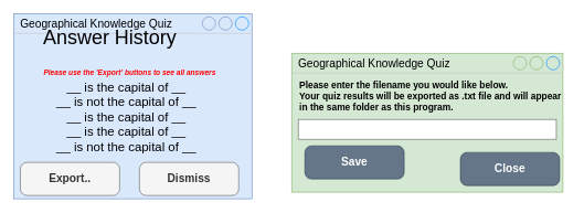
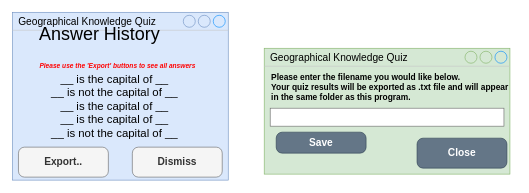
- <mxCell id="10" value="Save" style="strokeWidth=1;shadow=0;dashed=0;align=center;html=1;shape=mxgraph.mockup.buttons.button;strokeColor=#314354;fontColor=#ffffff;mainText=;buttonStyle=round;fontSize=17;fontStyle=1;fillColor=#647687;whiteSpace=wrap;" parent="1" vertex="1"><mxGeometry x="460" y="220" width="150" height="50" as="geometry" /></mxCell>
+ <mxCell id="10" value="Save" style="strokeWidth=1;shadow=0;dashed=0;align=center;html=1;shape=mxgraph.mockup.buttons.button;strokeColor=#314354;fontColor=#ffffff;mainText=;buttonStyle=round;fontSize=17;fontStyle=1;fillColor=#647687;whiteSpace=wrap;" parent="1" vertex="1"><mxGeometry x="460" y="220" width="150" height="35" as="geometry" /></mxCell>
- <mxCell id="7" value="Dismiss" style="strokeWidth=1;shadow=0;dashed=0;align=center;html=1;shape=mxgraph.mockup.buttons.button;mainText=;buttonStyle=round;fontSize=17;fontStyle=1;whiteSpace=wrap;fillColor=#f5f5f5;strokeColor=#666666;fontColor=#333333;" parent="1" vertex="1"><mxGeometry x="210" y="245" width="150" height="50" as="geometry" /></mxCell>
+ <mxCell id="7" value="Dismiss" style="strokeWidth=1;shadow=0;dashed=0;align=center;html=1;shape=mxgraph.mockup.buttons.button;mainText=;buttonStyle=round;fontSize=17;fontStyle=1;whiteSpace=wrap;fillColor=#f5f5f5;strokeColor=#666666;fontColor=#333333;" parent="1" vertex="1"><mxGeometry x="220" y="245" width="150" height="50" as="geometry" /></mxCell>
